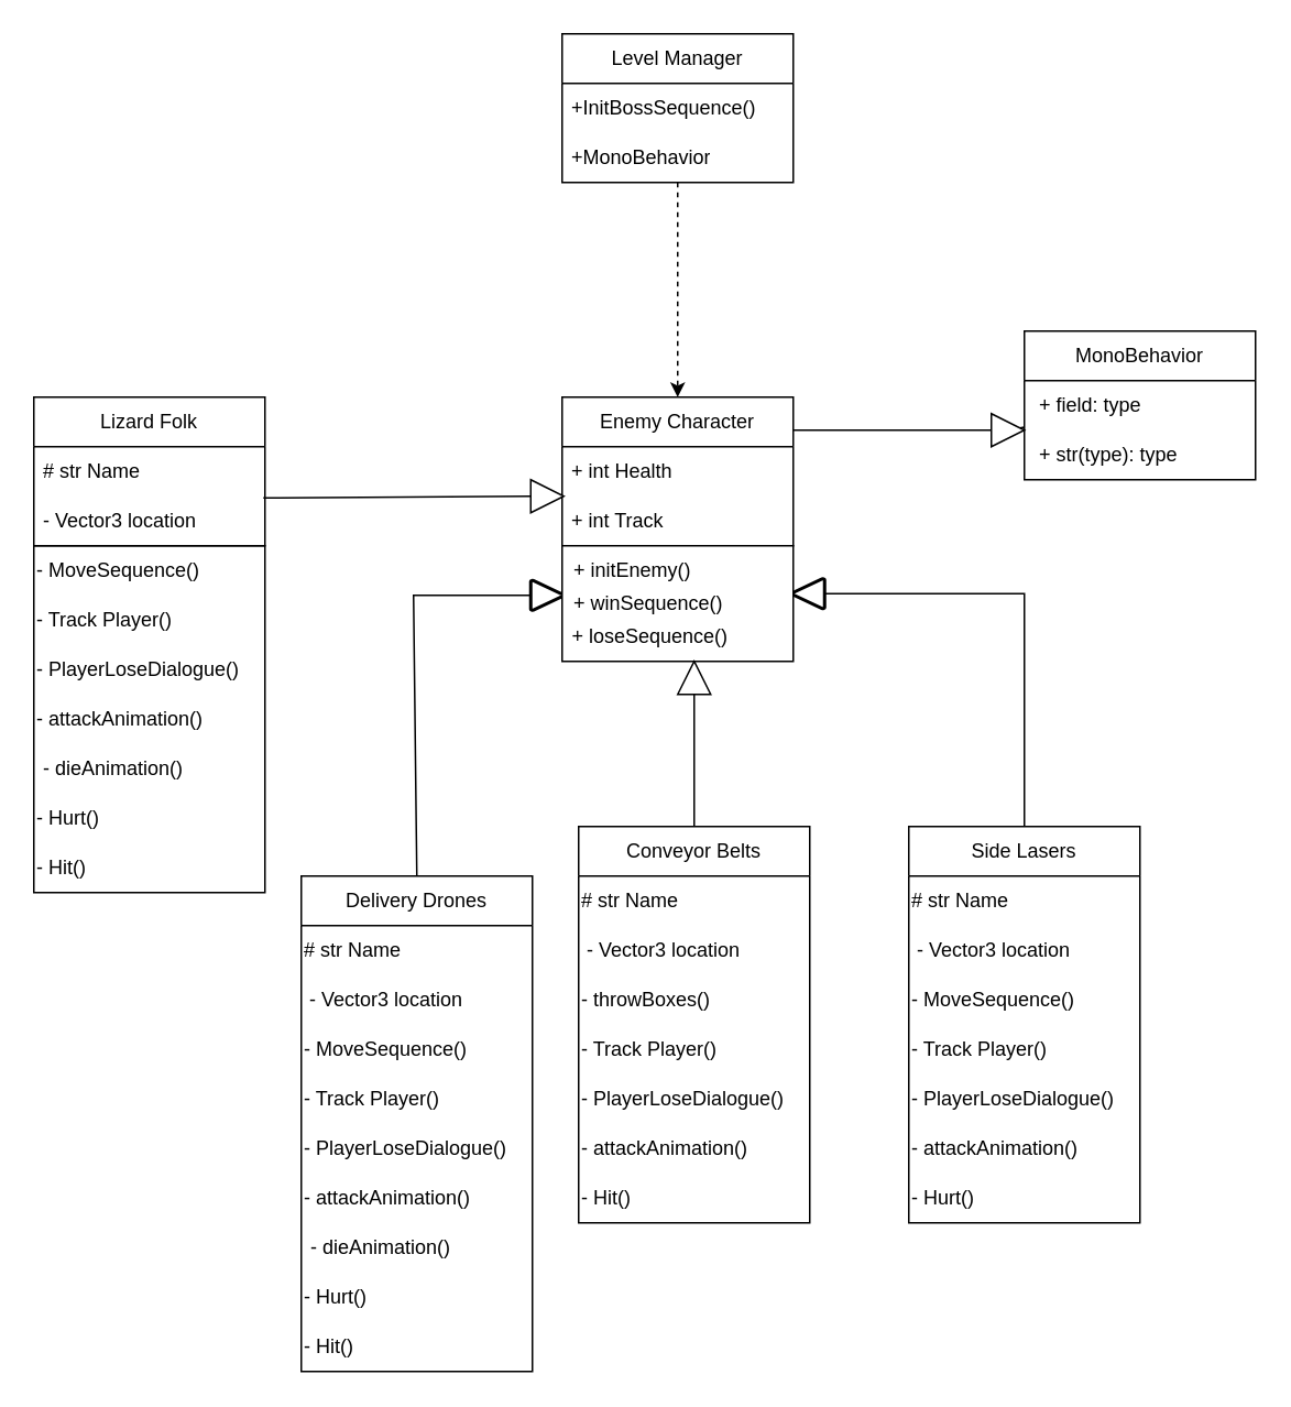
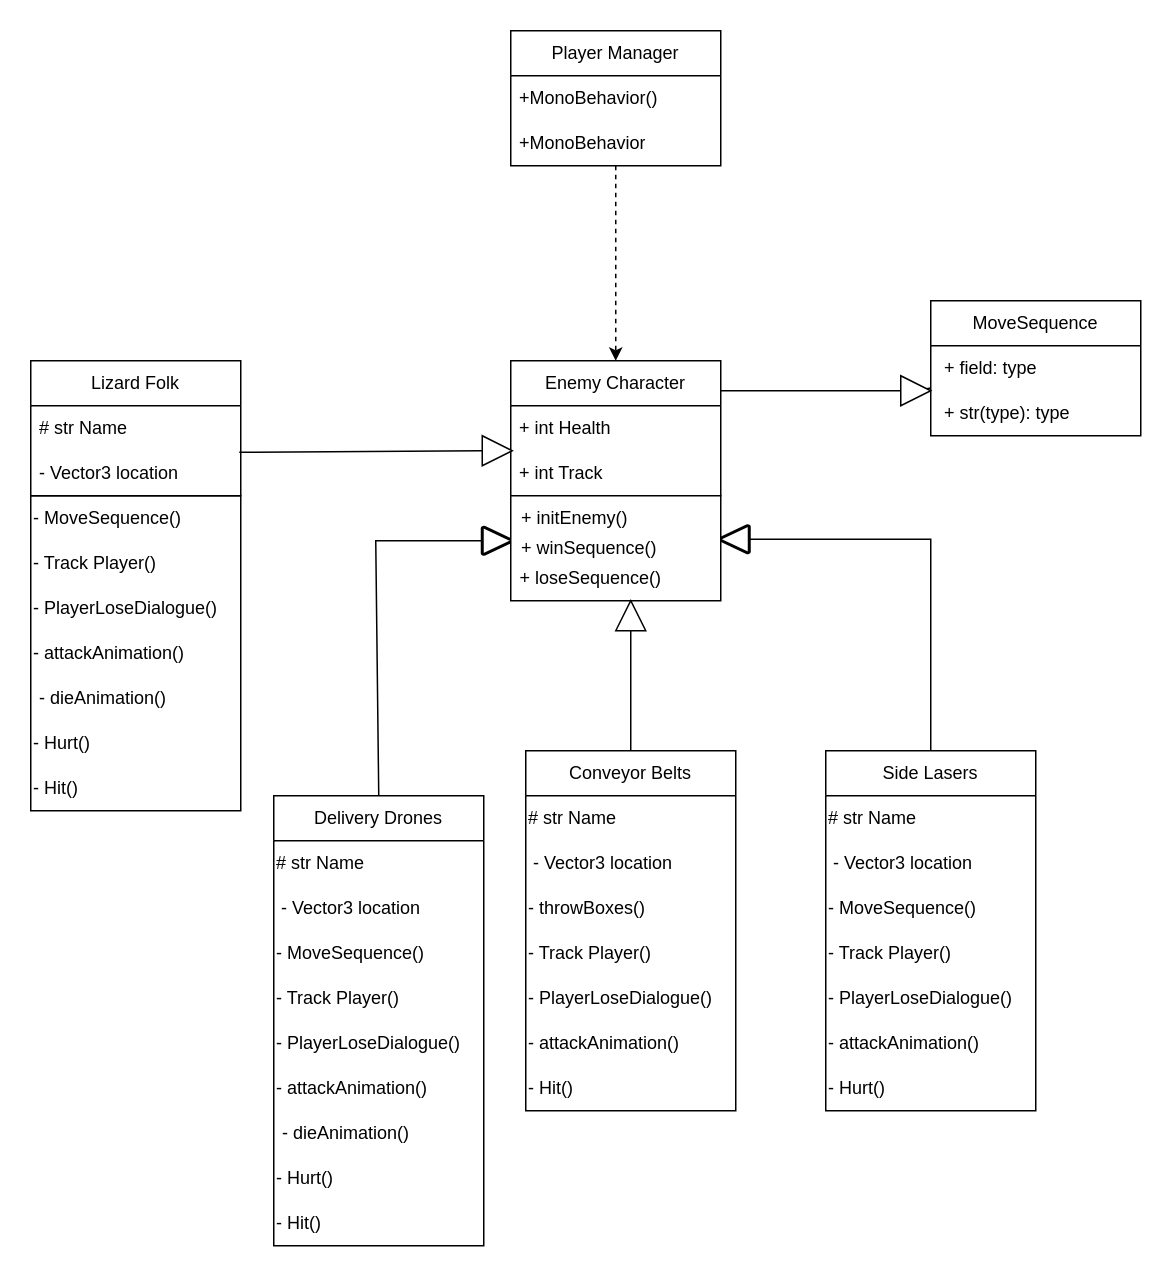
- <mxCell id="4" value="Level Manager" style="swimlane;fontStyle=0;childLayout=stackLayout;horizontal=1;startSize=30;horizontalStack=0;resizeParent=1;resizeParentMax=0;resizeLast=0;collapsible=1;marginBottom=0;whiteSpace=wrap;html=1;" parent="1" vertex="1"><mxGeometry x="340" y="20" width="140" height="90" as="geometry" /></mxCell>
+ <mxCell id="4" value="Player Manager" style="swimlane;fontStyle=0;childLayout=stackLayout;horizontal=1;startSize=30;horizontalStack=0;resizeParent=1;resizeParentMax=0;resizeLast=0;collapsible=1;marginBottom=0;whiteSpace=wrap;html=1;" parent="1" vertex="1"><mxGeometry x="340" y="20" width="140" height="90" as="geometry" /></mxCell>
- <mxCell id="5" value="+InitBossSequence()" style="text;strokeColor=none;fillColor=none;align=left;verticalAlign=middle;spacingLeft=4;spacingRight=4;overflow=hidden;points=[[0,0.5],[1,0.5]];portConstraint=eastwest;rotatable=0;whiteSpace=wrap;html=1;" parent="4" vertex="1"><mxGeometry y="30" width="140" height="30" as="geometry" /></mxCell>
+ <mxCell id="5" value="+MonoBehavior()" style="text;strokeColor=none;fillColor=none;align=left;verticalAlign=middle;spacingLeft=4;spacingRight=4;overflow=hidden;points=[[0,0.5],[1,0.5]];portConstraint=eastwest;rotatable=0;whiteSpace=wrap;html=1;" parent="4" vertex="1"><mxGeometry y="30" width="140" height="30" as="geometry" /></mxCell>
- <mxCell id="30" value="MonoBehavior" style="swimlane;fontStyle=0;childLayout=stackLayout;horizontal=1;startSize=30;horizontalStack=0;resizeParent=1;resizeParentMax=0;resizeLast=0;collapsible=1;marginBottom=0;whiteSpace=wrap;html=1;" parent="1" vertex="1"><mxGeometry x="620" y="200" width="140" height="90" as="geometry" /></mxCell>
+ <mxCell id="30" value="MoveSequence" style="swimlane;fontStyle=0;childLayout=stackLayout;horizontal=1;startSize=30;horizontalStack=0;resizeParent=1;resizeParentMax=0;resizeLast=0;collapsible=1;marginBottom=0;whiteSpace=wrap;html=1;" parent="1" vertex="1"><mxGeometry x="620" y="200" width="140" height="90" as="geometry" /></mxCell>
